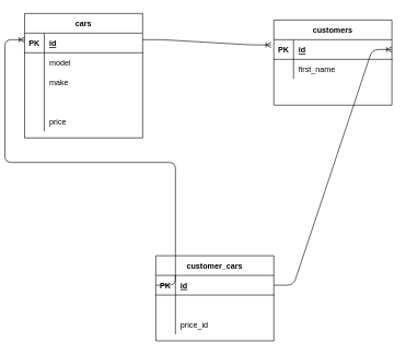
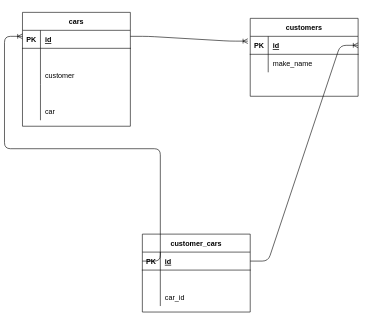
- <mxCell id="8" value="model" style="shape=partialRectangle;connectable=0;fillColor=none;top=0;left=0;bottom=0;right=0;align=left;spacingLeft=6;overflow=hidden;" vertex="1" parent="6"><mxGeometry x="30" width="150" height="30" as="geometry" /></mxCell>
- <mxCell id="23" value="first_name" style="shape=partialRectangle;connectable=0;fillColor=none;top=0;left=0;bottom=0;right=0;align=left;spacingLeft=6;overflow=hidden;" vertex="1" parent="21"><mxGeometry x="30" width="150" height="30" as="geometry" /></mxCell>
+ <mxCell id="23" value="make_name" style="shape=partialRectangle;connectable=0;fillColor=none;top=0;left=0;bottom=0;right=0;align=left;spacingLeft=6;overflow=hidden;" vertex="1" parent="21"><mxGeometry x="30" width="150" height="30" as="geometry" /></mxCell>
- <mxCell id="11" value="make" style="shape=partialRectangle;connectable=0;fillColor=none;top=0;left=0;bottom=0;right=0;align=left;spacingLeft=6;overflow=hidden;" vertex="1" parent="9"><mxGeometry x="30" width="150" height="30" as="geometry" /></mxCell>
+ <mxCell id="11" value="customer" style="shape=partialRectangle;connectable=0;fillColor=none;top=0;left=0;bottom=0;right=0;align=left;spacingLeft=6;overflow=hidden;" vertex="1" parent="9"><mxGeometry x="30" width="150" height="30" as="geometry" /></mxCell>
- <mxCell id="16" value="price" style="shape=partialRectangle;connectable=0;fillColor=none;top=0;left=0;bottom=0;right=0;align=left;spacingLeft=6;overflow=hidden;" vertex="1" parent="14"><mxGeometry x="30" width="150" height="30" as="geometry" /></mxCell>
+ <mxCell id="16" value="car" style="shape=partialRectangle;connectable=0;fillColor=none;top=0;left=0;bottom=0;right=0;align=left;spacingLeft=6;overflow=hidden;" vertex="1" parent="14"><mxGeometry x="30" width="150" height="30" as="geometry" /></mxCell>
- <mxCell id="34" value="price_id" style="shape=partialRectangle;connectable=0;fillColor=none;top=0;left=0;bottom=0;right=0;align=left;spacingLeft=6;overflow=hidden;" vertex="1" parent="32"><mxGeometry x="30" width="150" height="30" as="geometry" /></mxCell>
+ <mxCell id="34" value="car_id" style="shape=partialRectangle;connectable=0;fillColor=none;top=0;left=0;bottom=0;right=0;align=left;spacingLeft=6;overflow=hidden;" vertex="1" parent="32"><mxGeometry x="30" width="150" height="30" as="geometry" /></mxCell>
